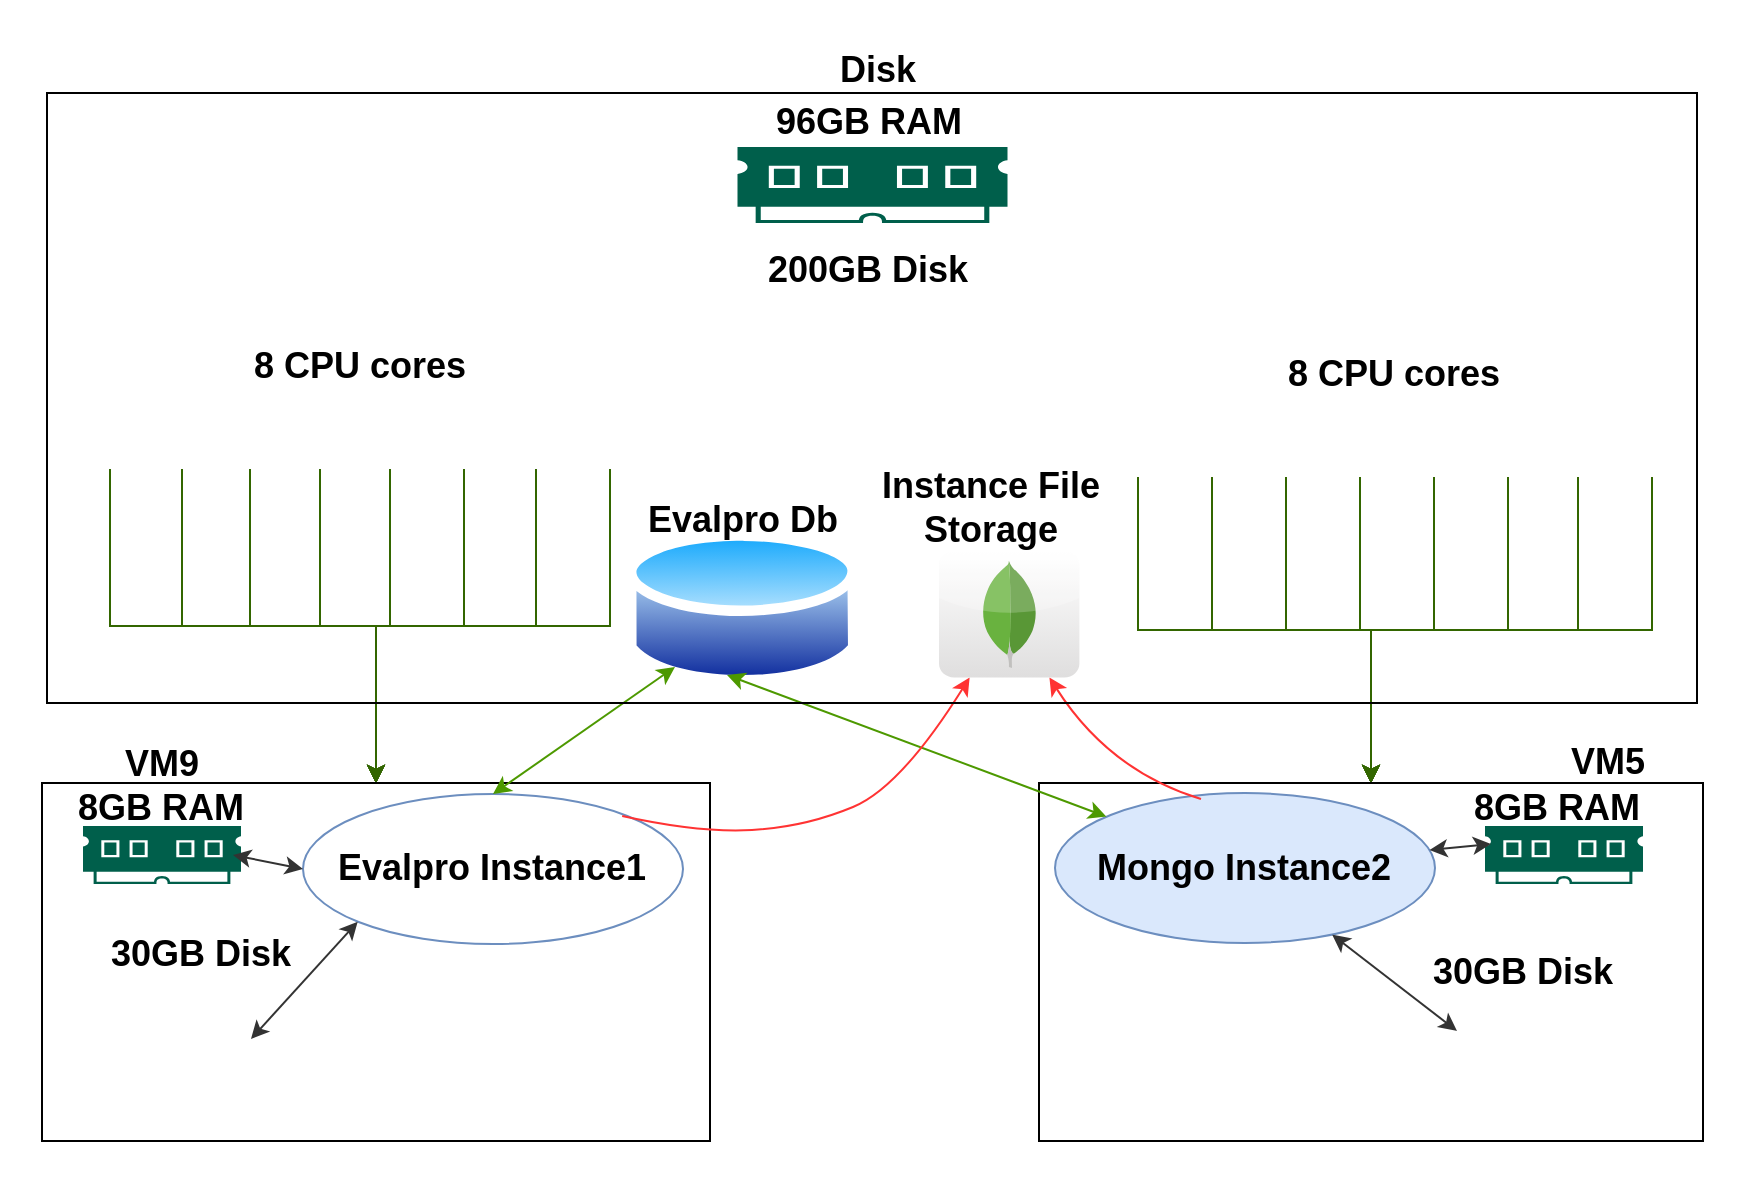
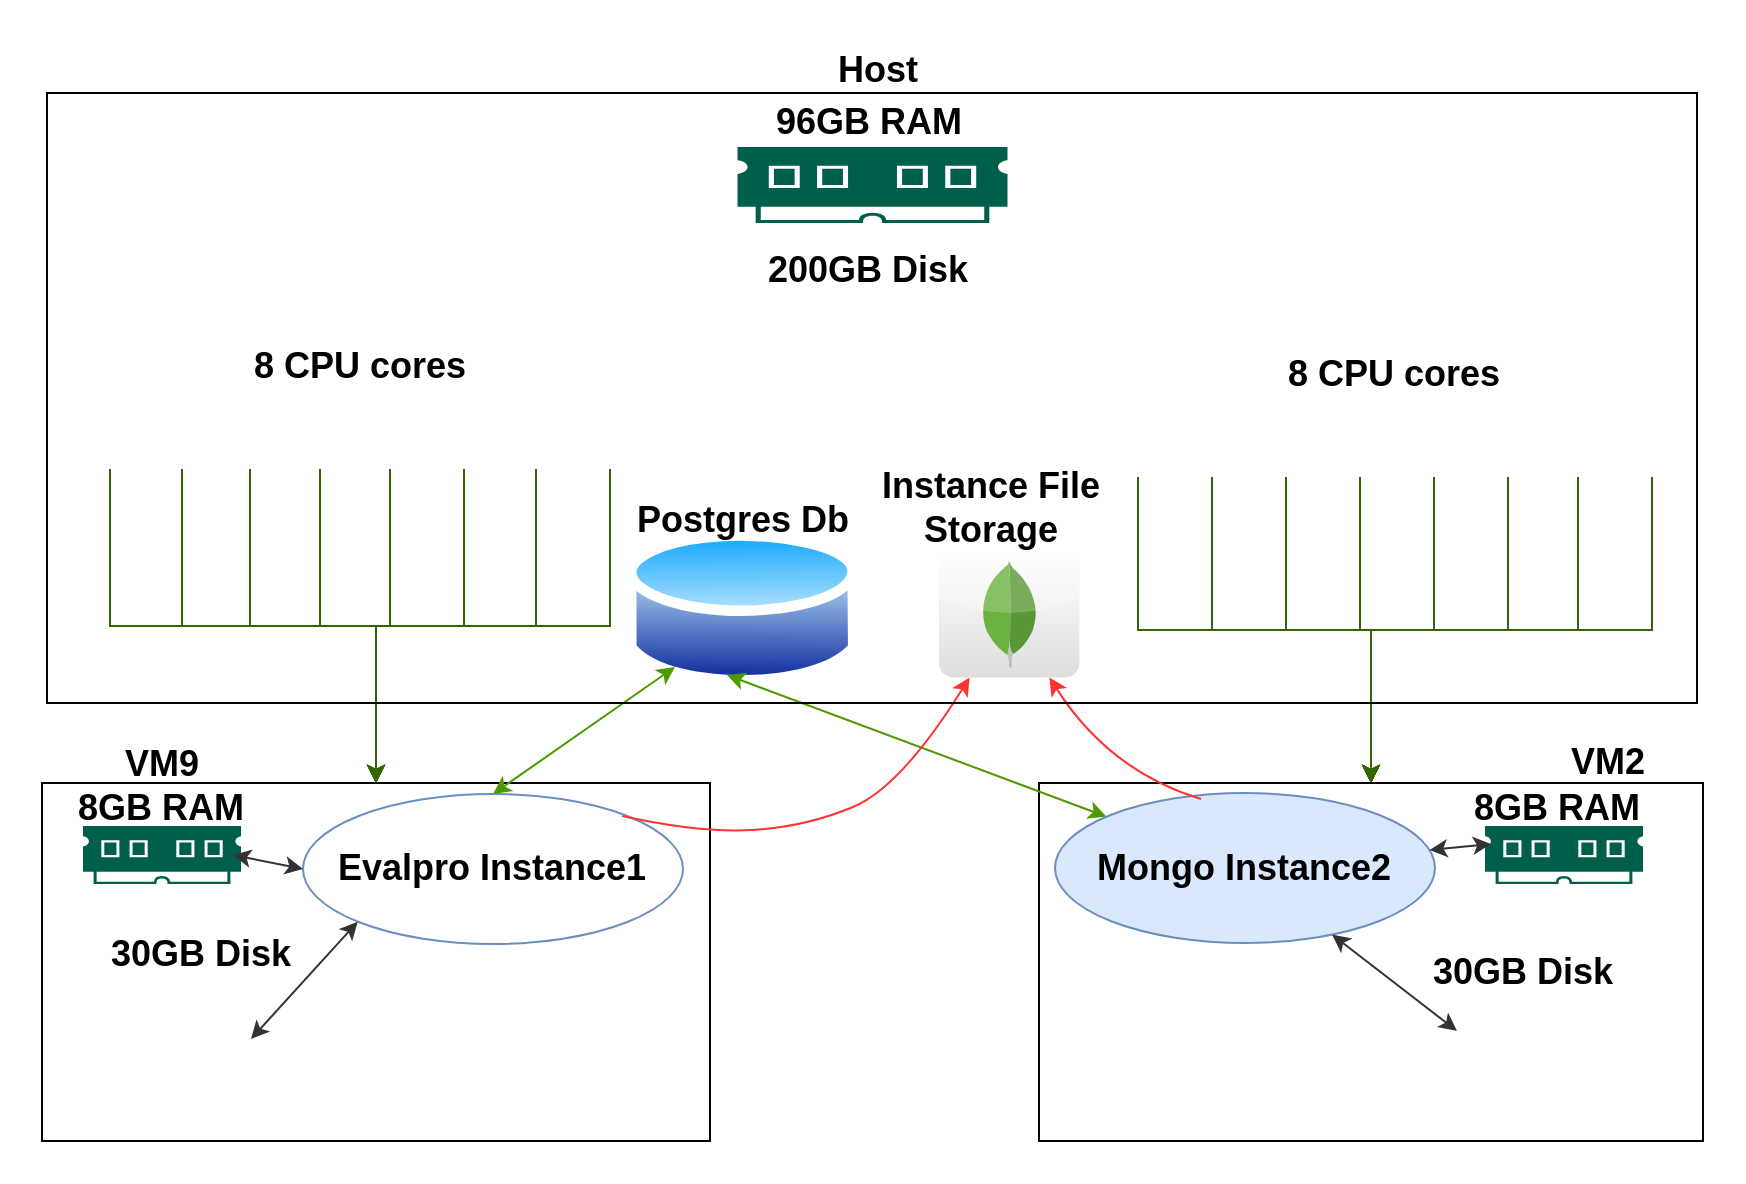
- <mxCell id="65" value="&lt;b&gt;Disk&lt;/b&gt;" style="text;html=1;strokeColor=none;fillColor=none;align=center;verticalAlign=middle;whiteSpace=wrap;rounded=0;fontSize=18;" vertex="1" parent="1"><mxGeometry x="409" width="60" height="30" as="geometry" y="20" /></mxCell>
+ <mxCell id="65" value="&lt;b&gt;Host&lt;/b&gt;" style="text;html=1;strokeColor=none;fillColor=none;align=center;verticalAlign=middle;whiteSpace=wrap;rounded=0;fontSize=18;" vertex="1" parent="1"><mxGeometry x="409" width="60" height="30" as="geometry" y="20" /></mxCell>
- <mxCell id="54" value="&lt;font style=&quot;font-size: 18px;&quot;&gt;&lt;b&gt;Evalpro Db&lt;/b&gt;&lt;/font&gt;" style="text;html=1;strokeColor=none;fillColor=none;align=center;verticalAlign=middle;whiteSpace=wrap;rounded=0;" vertex="1" parent="1"><mxGeometry x="310.61" y="245" width="121" height="30" as="geometry" /></mxCell>
+ <mxCell id="54" value="&lt;font style=&quot;font-size: 18px;&quot;&gt;&lt;b&gt;Postgres Db&lt;/b&gt;&lt;/font&gt;" style="text;html=1;strokeColor=none;fillColor=none;align=center;verticalAlign=middle;whiteSpace=wrap;rounded=0;" vertex="1" parent="1"><mxGeometry x="310.61" y="245" width="121" height="30" as="geometry" /></mxCell>
- <mxCell id="52" value="&lt;b&gt;VM5&lt;/b&gt;" style="text;html=1;strokeColor=none;fillColor=none;align=center;verticalAlign=middle;whiteSpace=wrap;rounded=0;fontSize=18;" vertex="1" parent="1"><mxGeometry x="774" y="366" width="60" height="30" as="geometry" /></mxCell>
+ <mxCell id="52" value="&lt;b&gt;VM2&lt;/b&gt;" style="text;html=1;strokeColor=none;fillColor=none;align=center;verticalAlign=middle;whiteSpace=wrap;rounded=0;fontSize=18;" vertex="1" parent="1"><mxGeometry x="774" y="366" width="60" height="30" as="geometry" /></mxCell>
